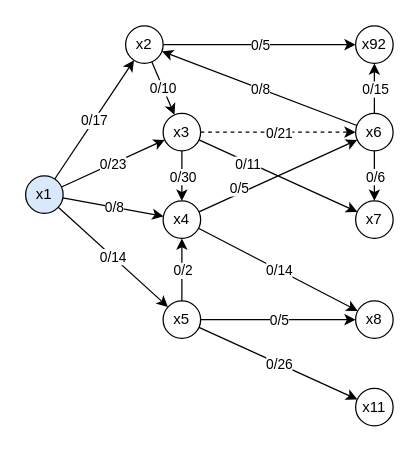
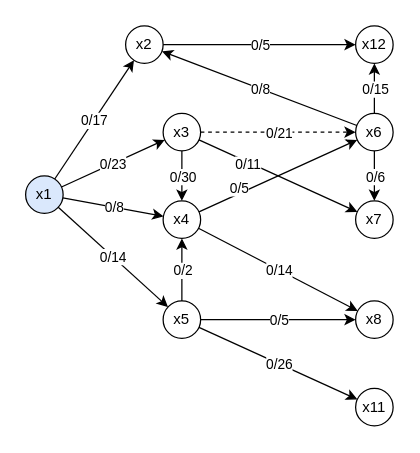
- <mxCell id="17" value="x92" style="ellipse;whiteSpace=wrap;html=1;aspect=fixed;" vertex="1" parent="1"><mxGeometry x="284" y="20" width="30" height="30" as="geometry" /></mxCell>
+ <mxCell id="17" value="x12" style="ellipse;whiteSpace=wrap;html=1;aspect=fixed;" vertex="1" parent="1"><mxGeometry x="284" y="20" width="30" height="30" as="geometry" /></mxCell>
- <mxCell id="15" value="" style="endArrow=classic;html=1;" edge="1" parent="1" source="3" target="4"><mxGeometry relative="1" as="geometry"><mxPoint x="150" y="180" as="sourcePoint" /><mxPoint x="250" y="180" as="targetPoint" /></mxGeometry></mxCell>
- <mxCell id="16" value="0/10" style="edgeLabel;resizable=0;html=1;align=center;verticalAlign=middle;" connectable="0" vertex="1" parent="15"><mxGeometry relative="1" as="geometry" /></mxCell>
